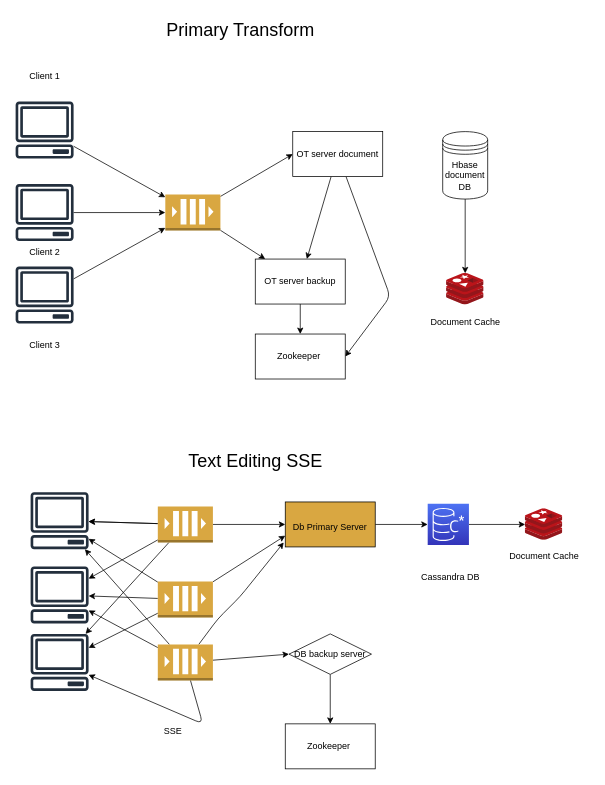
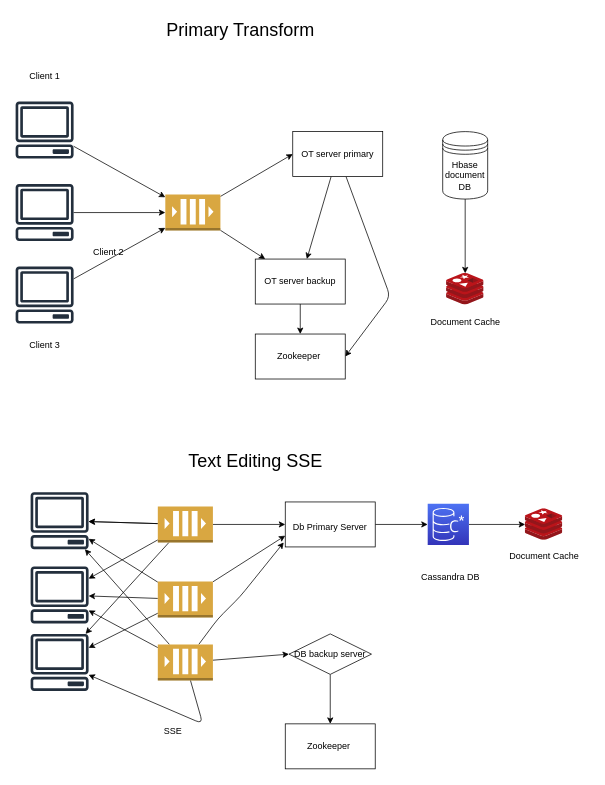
- <mxCell id="18" value="OT server document" style="rounded=0;whiteSpace=wrap;html=1;" vertex="1" parent="1"><mxGeometry x="390" y="175" width="120" height="60" as="geometry" /></mxCell>
+ <mxCell id="18" value="OT server primary" style="rounded=0;whiteSpace=wrap;html=1;" vertex="1" parent="1"><mxGeometry x="390" y="175" width="120" height="60" as="geometry" /></mxCell>
- <mxCell id="9" value="Client 2" style="text;html=1;align=center;verticalAlign=middle;resizable=0;points=[];autosize=1;strokeColor=none;fillColor=none;" vertex="1" parent="1"><mxGeometry x="29" y="321" width="60" height="30" as="geometry" /></mxCell>
+ <mxCell id="9" value="Client 2" style="text;html=1;align=center;verticalAlign=middle;resizable=0;points=[];autosize=1;strokeColor=none;fillColor=none;" vertex="1" parent="1"><mxGeometry x="114" y="321" width="60" height="30" as="geometry" /></mxCell>
- <mxCell id="47" value="&lt;font style=&quot;font-size: 12px;&quot;&gt;Db Primary Server&lt;/font&gt;" style="rounded=0;whiteSpace=wrap;html=1;fontSize=24;fillColor=#d9a741;" vertex="1" parent="1"><mxGeometry x="380" y="669" width="120" height="60" as="geometry" /></mxCell>
+ <mxCell id="47" value="&lt;font style=&quot;font-size: 12px;&quot;&gt;Db Primary Server&lt;/font&gt;" style="rounded=0;whiteSpace=wrap;html=1;fontSize=24;" vertex="1" parent="1"><mxGeometry x="380" y="669" width="120" height="60" as="geometry" /></mxCell>
